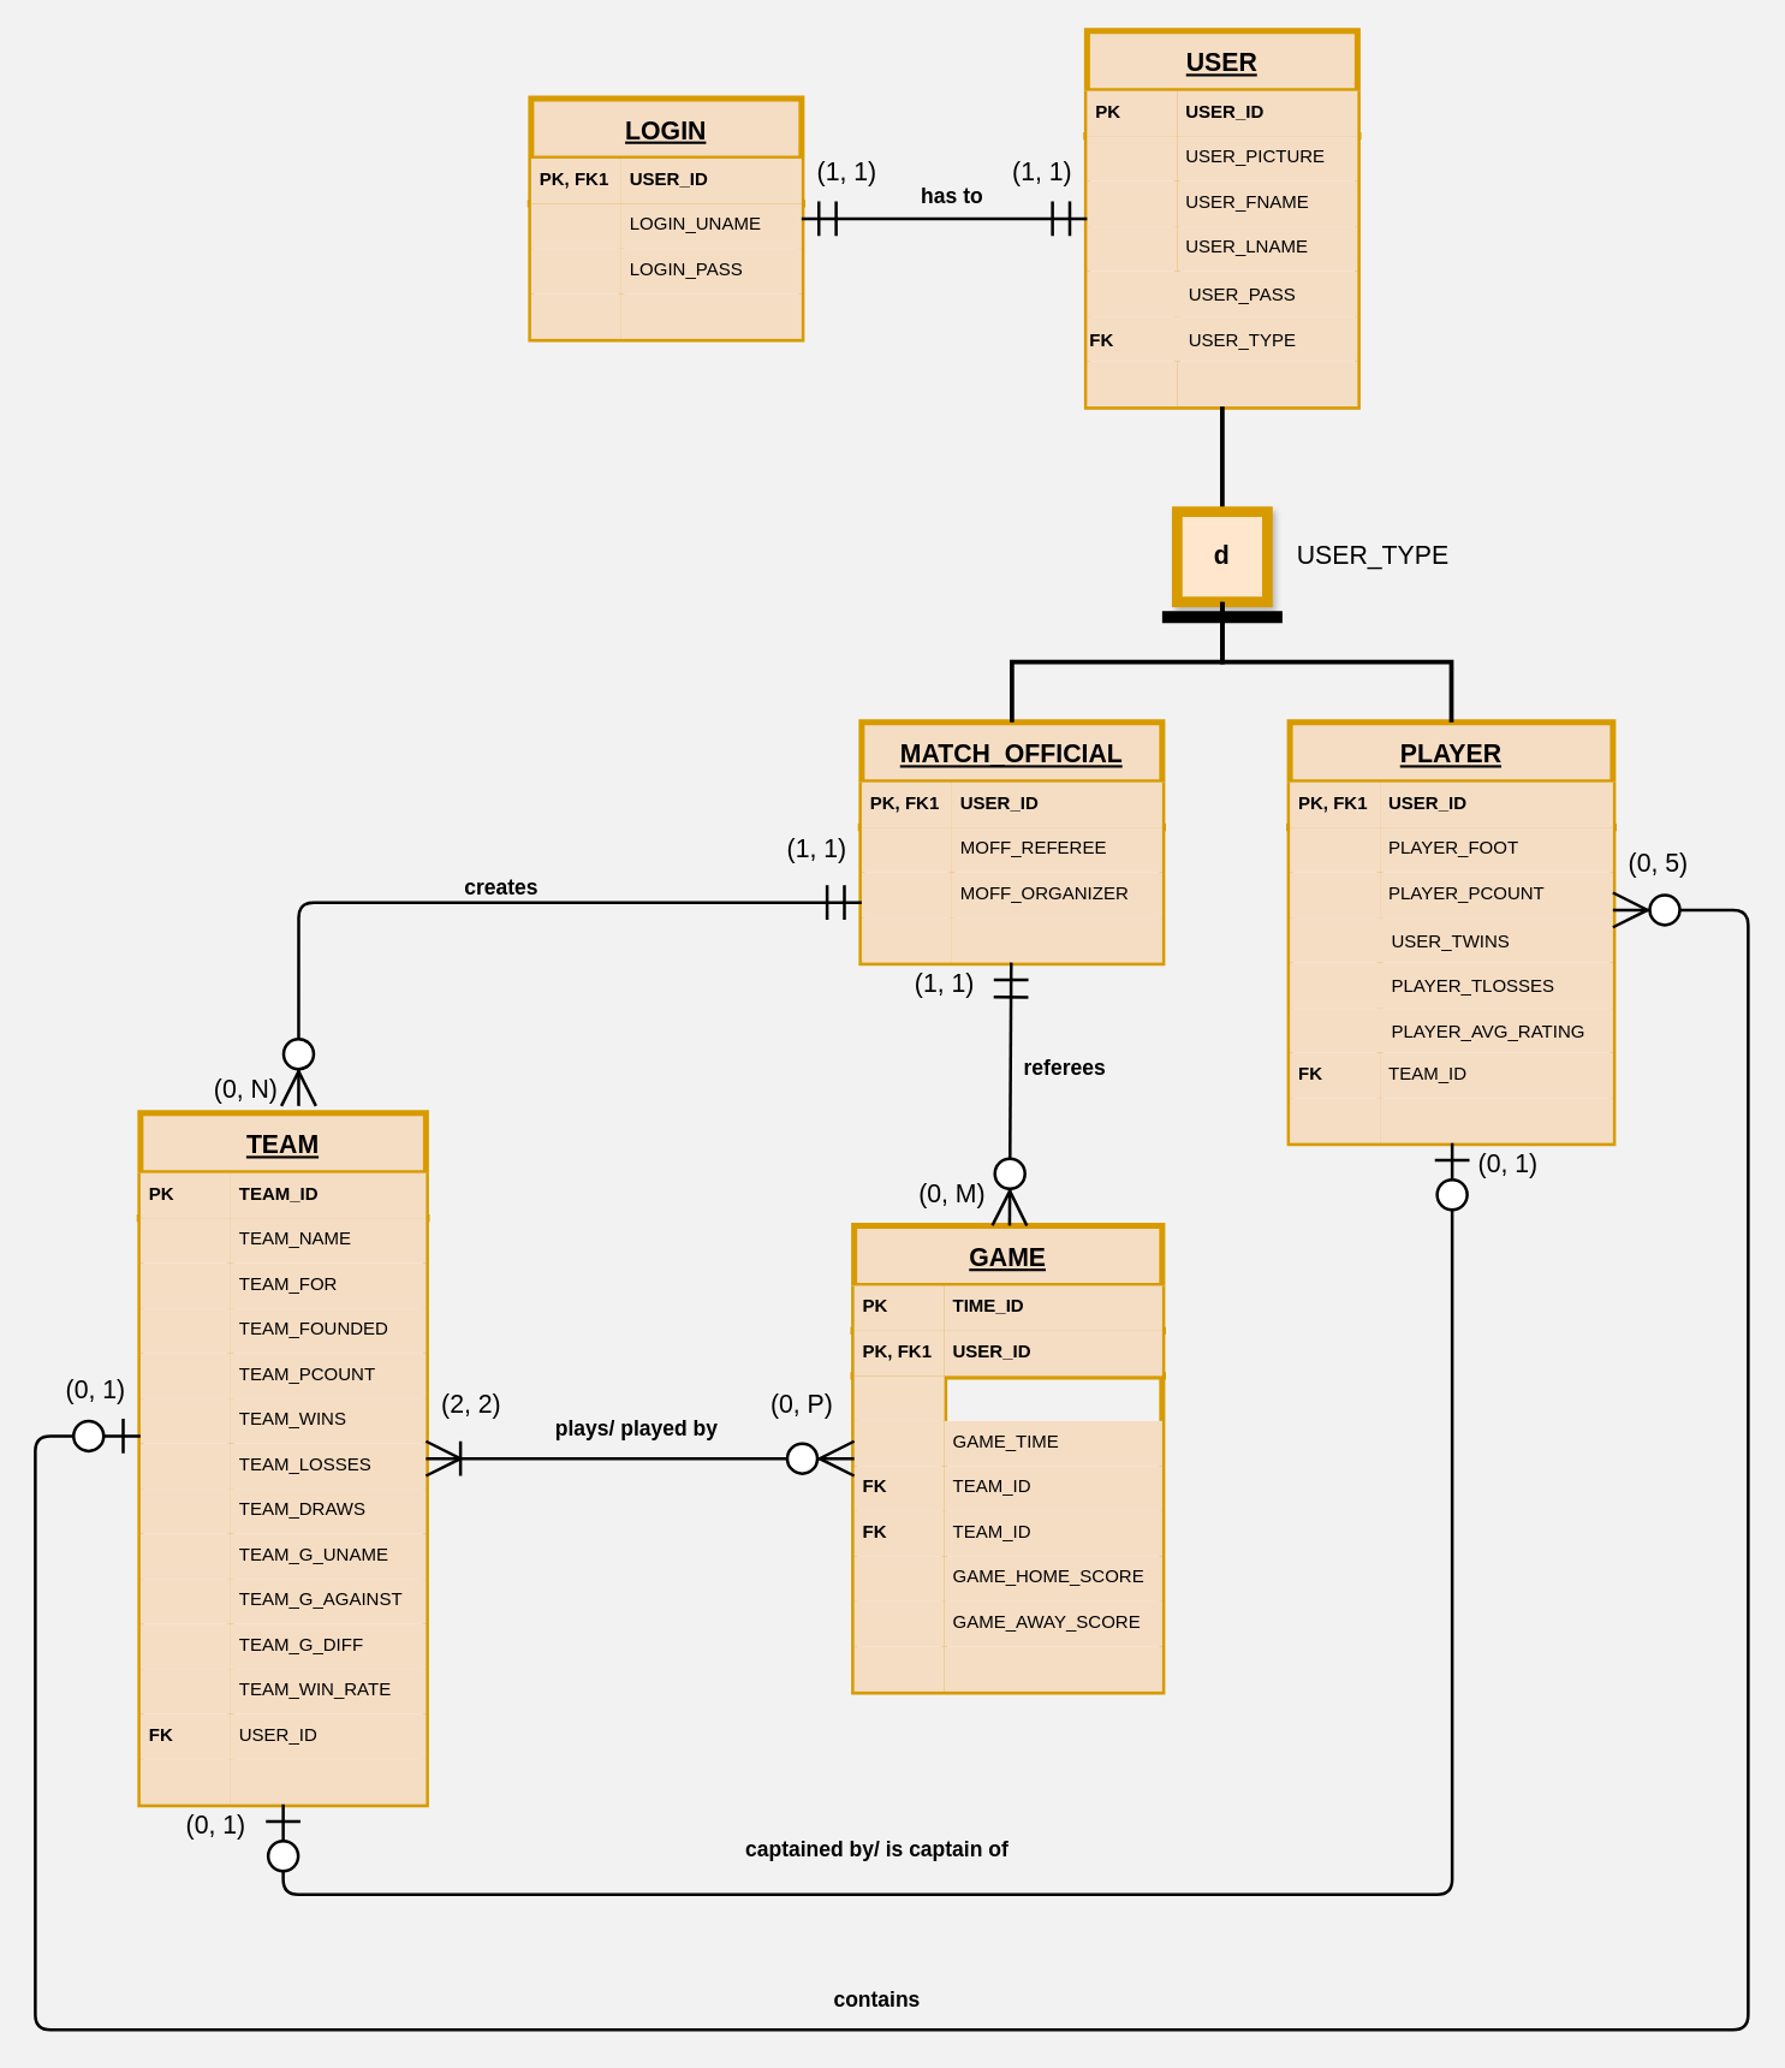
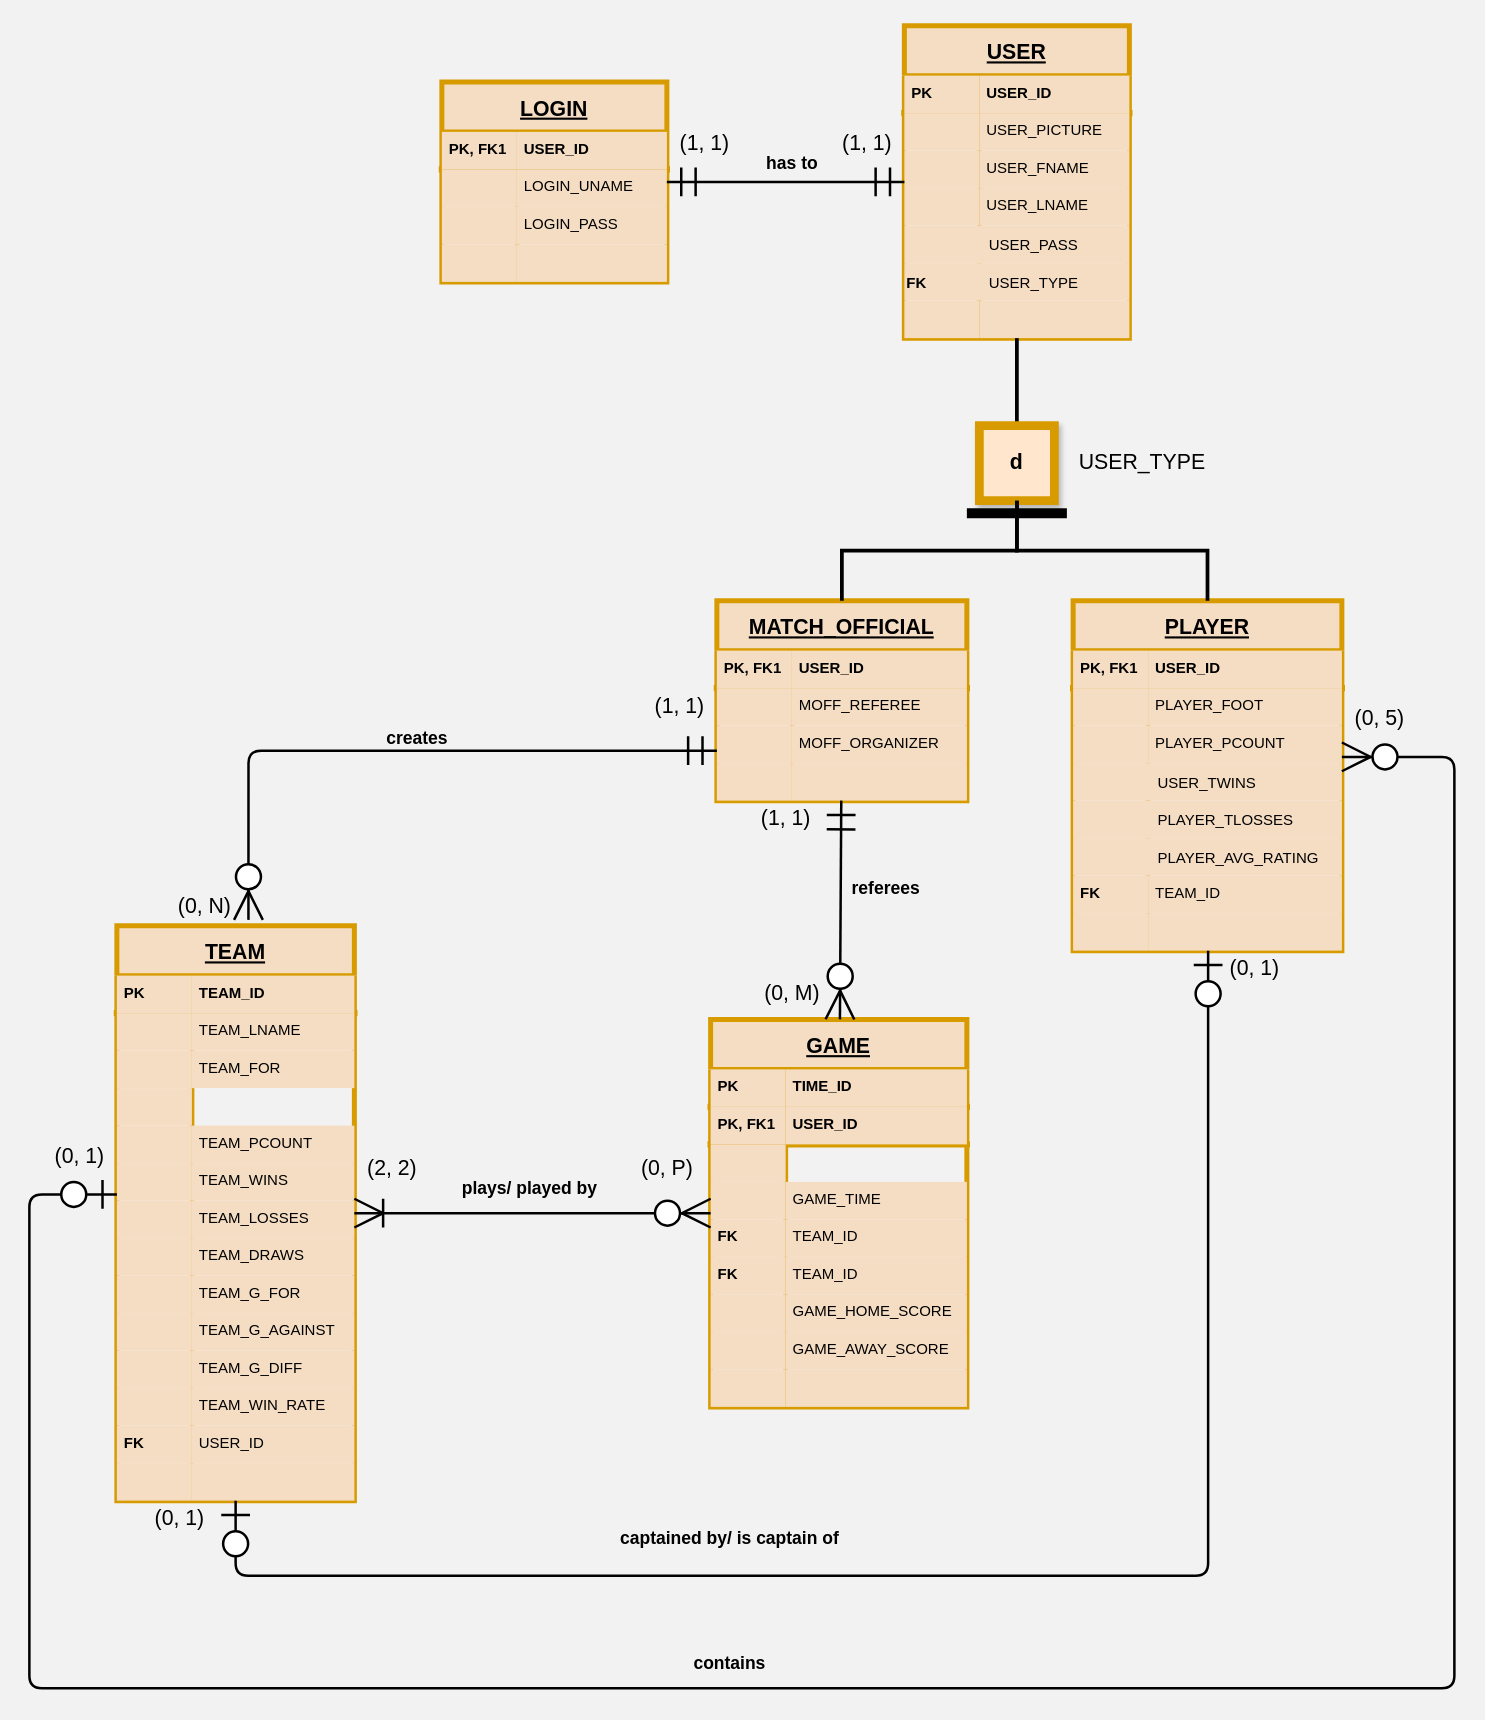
- <mxCell id="94" value="TEAM_NAME" style="shape=partialRectangle;connectable=0;fillColor=#F5DDC4;top=0;left=0;bottom=0;right=0;align=left;spacingLeft=4;overflow=hidden;verticalAlign=top;strokeColor=#d79b00;spacingRight=4;" parent="92" vertex="1"><mxGeometry x="60" width="130" height="30" as="geometry" /></mxCell>
+ <mxCell id="94" value="TEAM_LNAME" style="shape=partialRectangle;connectable=0;fillColor=#F5DDC4;top=0;left=0;bottom=0;right=0;align=left;spacingLeft=4;overflow=hidden;verticalAlign=top;strokeColor=#d79b00;spacingRight=4;" parent="92" vertex="1"><mxGeometry x="60" width="130" height="30" as="geometry" /></mxCell>
- <mxCell id="100" value="TEAM_FOUNDED" style="shape=partialRectangle;connectable=0;fillColor=#F5DDC4;top=0;left=0;bottom=0;right=0;align=left;spacingLeft=4;overflow=hidden;verticalAlign=top;strokeColor=#d79b00;spacingRight=4;" parent="98" vertex="1"><mxGeometry x="60" width="130" height="30" as="geometry" /></mxCell>
- <mxCell id="115" value="TEAM_G_UNAME" style="shape=partialRectangle;connectable=0;fillColor=#F5DDC4;top=0;left=0;bottom=0;right=0;align=left;spacingLeft=4;overflow=hidden;verticalAlign=top;strokeColor=#d79b00;spacingRight=4;" parent="113" vertex="1"><mxGeometry x="60" width="130" height="30" as="geometry" /></mxCell>
+ <mxCell id="115" value="TEAM_G_FOR" style="shape=partialRectangle;connectable=0;fillColor=#F5DDC4;top=0;left=0;bottom=0;right=0;align=left;spacingLeft=4;overflow=hidden;verticalAlign=top;strokeColor=#d79b00;spacingRight=4;" parent="113" vertex="1"><mxGeometry x="60" width="130" height="30" as="geometry" /></mxCell>
